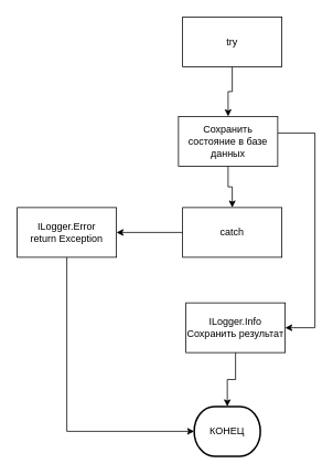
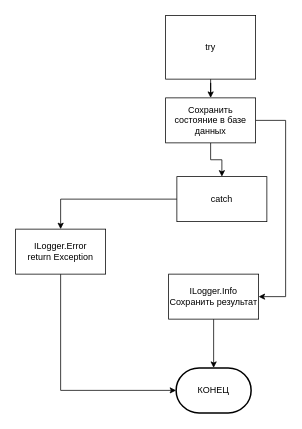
- <mxCell id="3" value="try" style="rounded=0;whiteSpace=wrap;html=1;" vertex="1" parent="1"><mxGeometry x="220" y="20" width="120" height="60" as="geometry" /></mxCell>
+ <mxCell id="3" value="try" style="rounded=0;whiteSpace=wrap;html=1;" vertex="1" parent="1"><mxGeometry x="220" y="20" width="120" height="85" as="geometry" /></mxCell>
- <mxCell id="8" value="Сохранить состояние в базе данных" style="rounded=0;whiteSpace=wrap;html=1;" vertex="1" parent="1"><mxGeometry x="215" y="140" width="120" height="60" as="geometry" /></mxCell>
+ <mxCell id="8" value="Сохранить состояние в базе данных" style="rounded=0;whiteSpace=wrap;html=1;" vertex="1" parent="1"><mxGeometry x="220" y="130" width="120" height="60" as="geometry" /></mxCell>
- <mxCell id="10" value="ILogger.Error&lt;br&gt;return Exception" style="rounded=0;whiteSpace=wrap;html=1;" vertex="1" parent="1"><mxGeometry x="20" y="250" width="120" height="60" as="geometry" /></mxCell>
+ <mxCell id="10" value="ILogger.Error&lt;br&gt;return Exception" style="rounded=0;whiteSpace=wrap;html=1;" vertex="1" parent="1"><mxGeometry x="20" y="305" width="120" height="60" as="geometry" /></mxCell>
- <mxCell id="5" value="catch" style="rounded=0;whiteSpace=wrap;html=1;" vertex="1" parent="1"><mxGeometry x="220" y="250" width="120" height="60" as="geometry" /></mxCell>
+ <mxCell id="5" value="catch" style="rounded=0;whiteSpace=wrap;html=1;" vertex="1" parent="1"><mxGeometry x="235" y="235" width="120" height="60" as="geometry" /></mxCell>
- <mxCell id="13" value="КОНЕЦ" style="strokeWidth=2;html=1;shape=mxgraph.flowchart.terminator;whiteSpace=wrap;" vertex="1" parent="1"><mxGeometry x="234" y="490" width="80" height="60" as="geometry" /></mxCell>
+ <mxCell id="13" value="КОНЕЦ" style="strokeWidth=2;html=1;shape=mxgraph.flowchart.terminator;whiteSpace=wrap;" vertex="1" parent="1"><mxGeometry x="234" y="490" width="100" height="60" as="geometry" /></mxCell>
